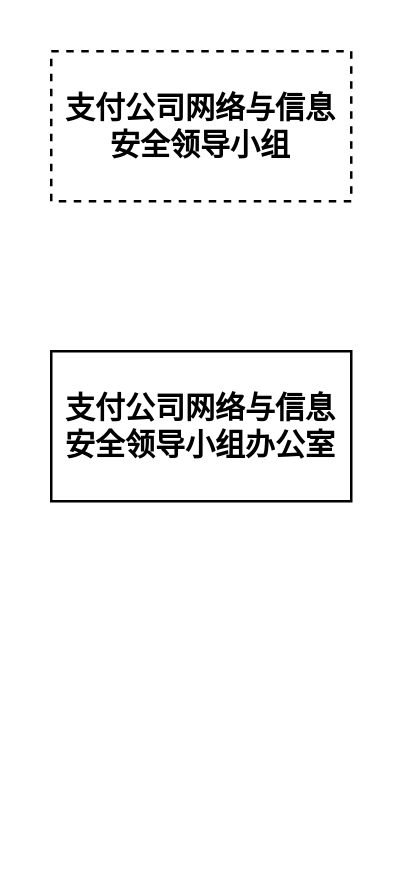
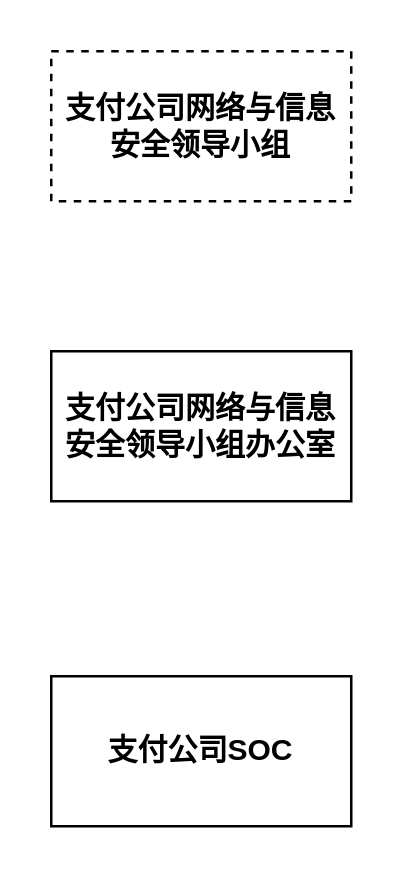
+ <mxCell id="4" value="支付公司SOC" style="rounded=0;whiteSpace=wrap;html=1;fontStyle=1" vertex="1" parent="1"><mxGeometry x="20" y="270" width="120" height="60" as="geometry" /></mxCell>
